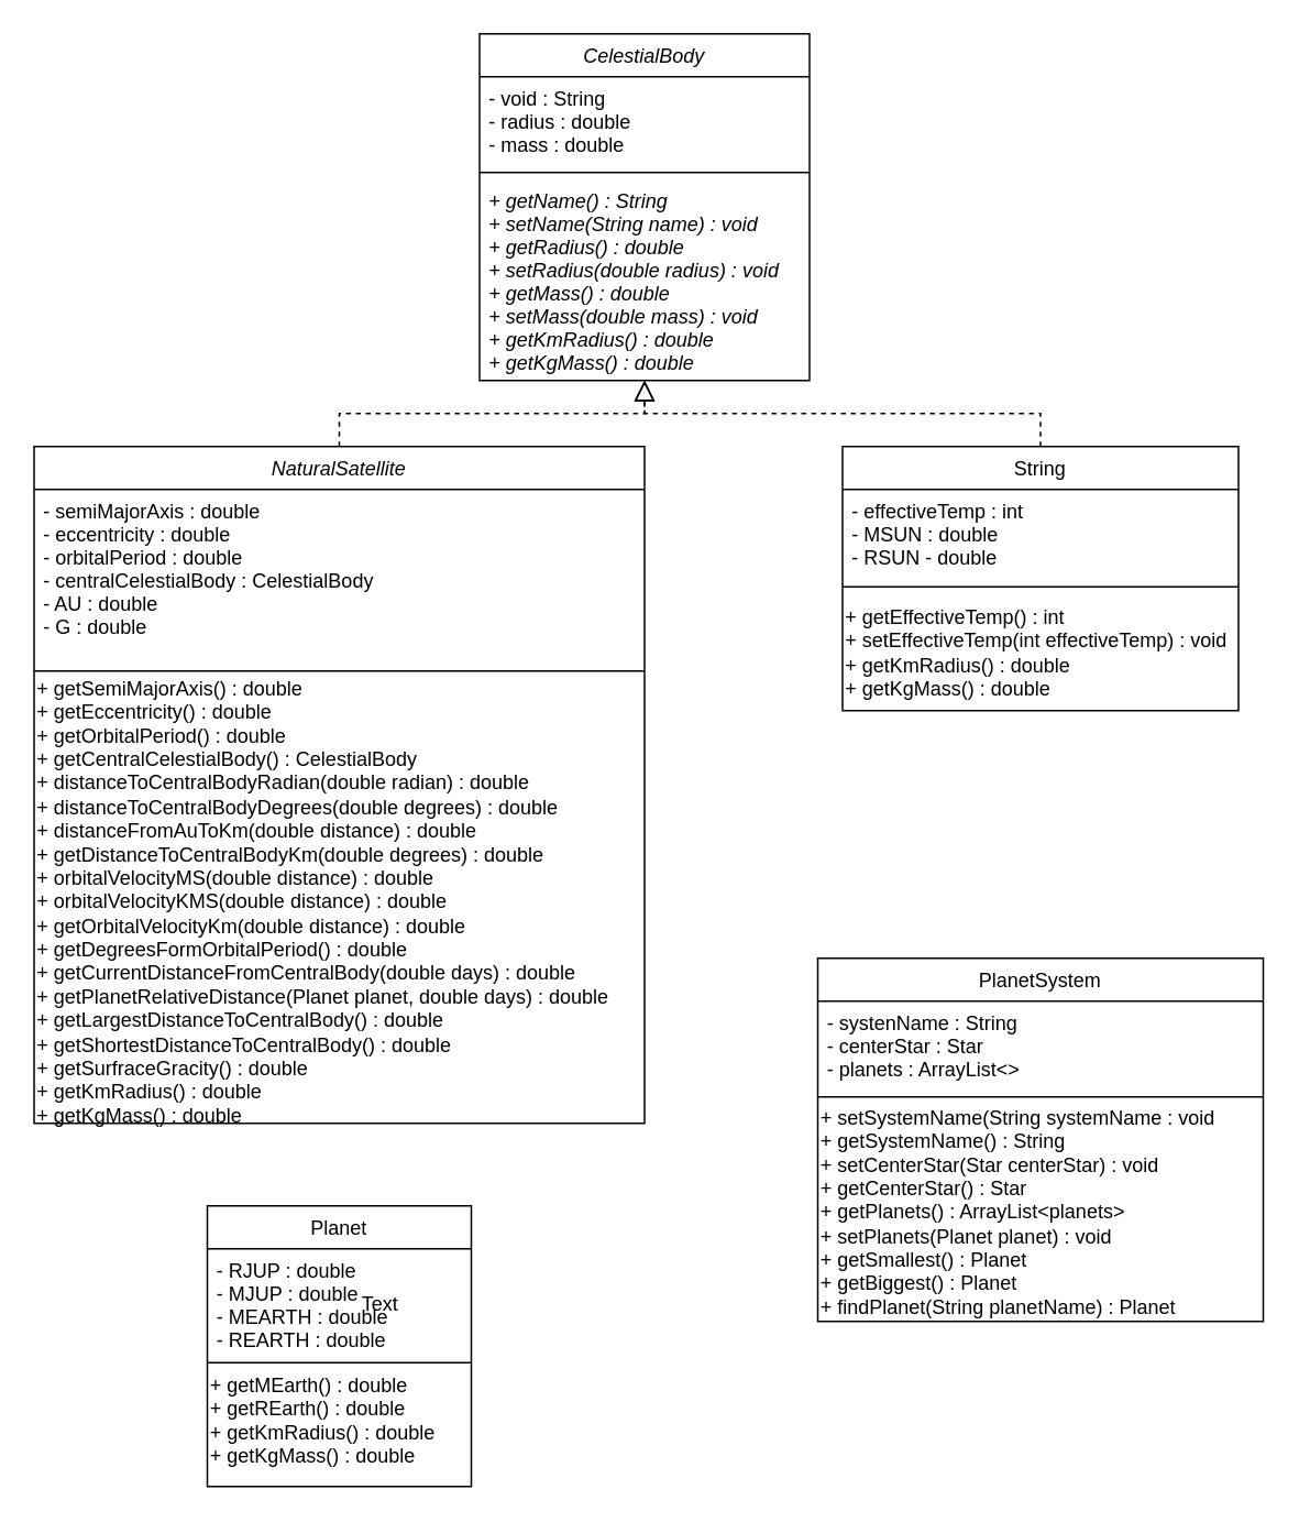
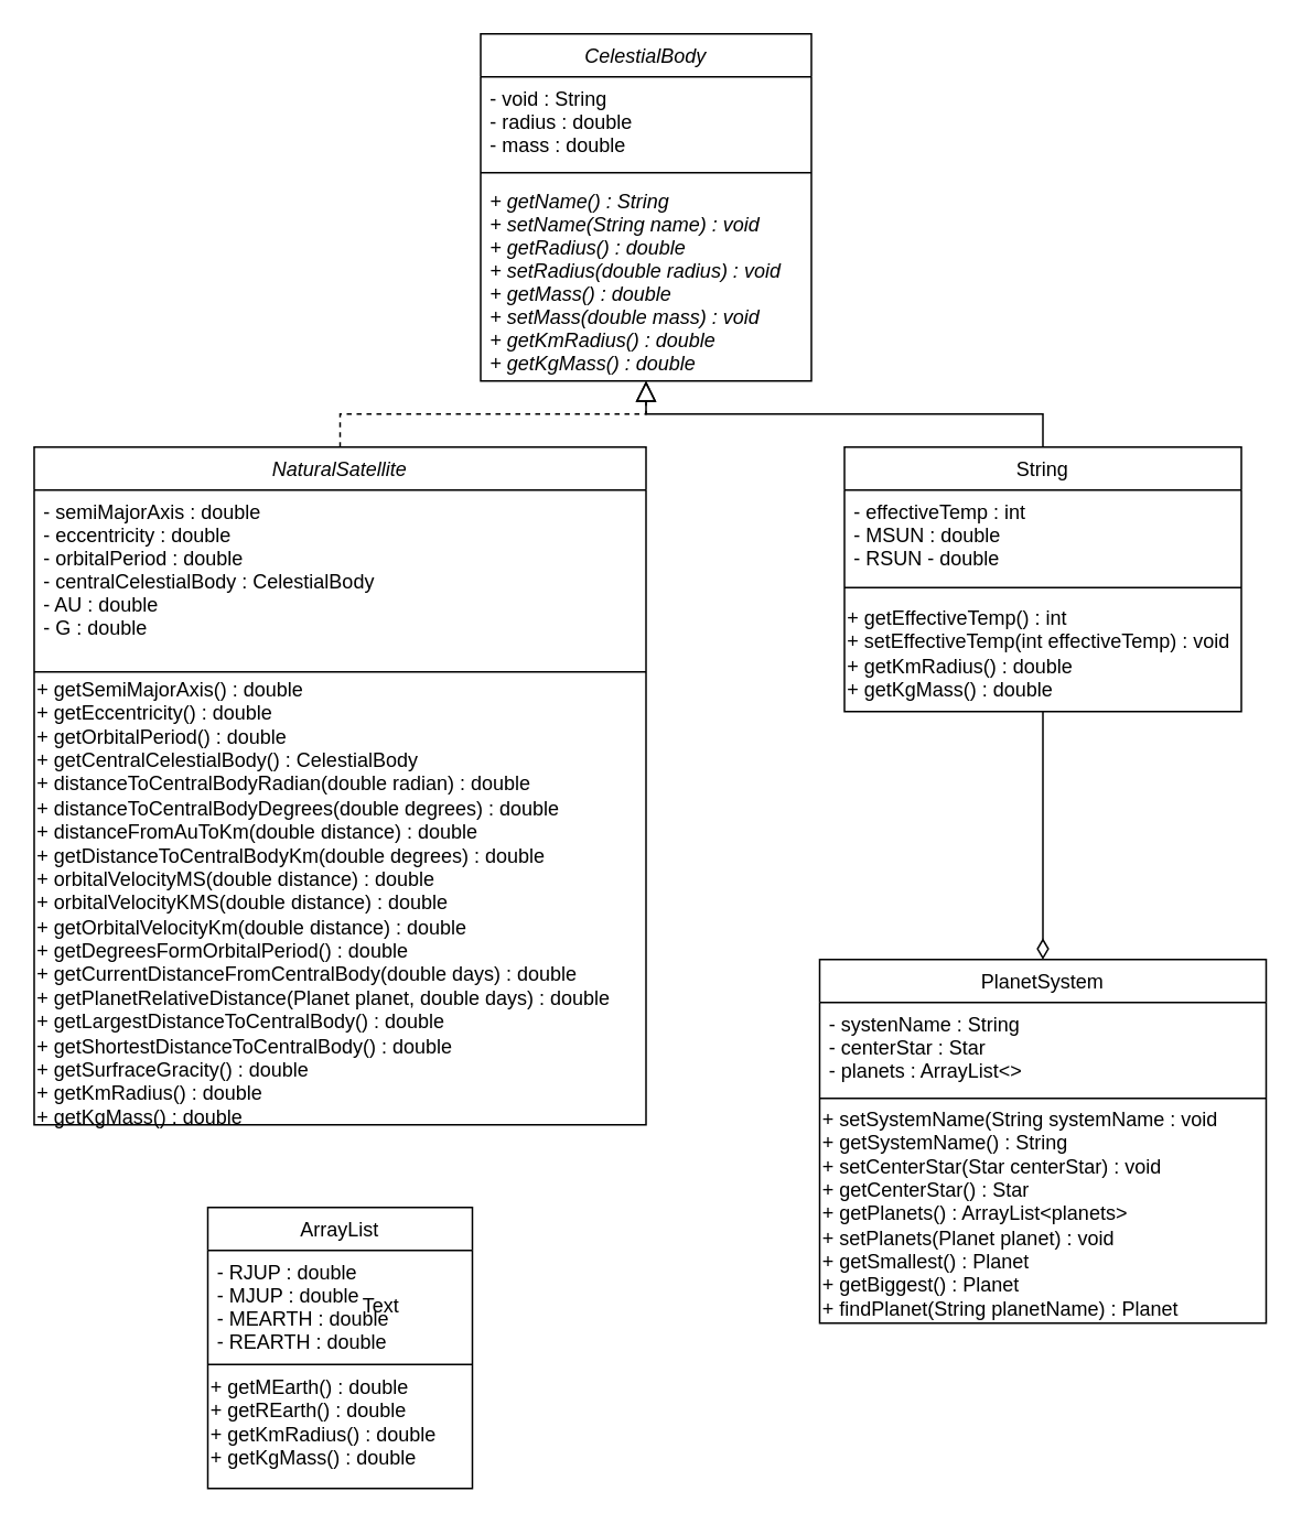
- <mxCell id="16" value="" style="endArrow=block;endSize=10;endFill=0;shadow=0;strokeWidth=1;rounded=0;edgeStyle=elbowEdgeStyle;elbow=vertical;dashed=1;" parent="1" source="12" target="2" edge="1"><mxGeometry width="160" relative="1" as="geometry"><mxPoint x="190" y="373" as="sourcePoint" /><mxPoint x="290" y="271" as="targetPoint" /></mxGeometry></mxCell>
+ <mxCell id="16" value="" style="endArrow=block;endSize=10;endFill=0;shadow=0;strokeWidth=1;rounded=0;edgeStyle=elbowEdgeStyle;elbow=vertical;" parent="1" source="12" target="2" edge="1"><mxGeometry width="160" relative="1" as="geometry"><mxPoint x="190" y="373" as="sourcePoint" /><mxPoint x="290" y="271" as="targetPoint" /></mxGeometry></mxCell>
+ <mxCell id="11" style="edgeStyle=orthogonalEdgeStyle;rounded=0;orthogonalLoop=1;jettySize=auto;html=1;endArrow=diamondThin;endFill=0;endSize=10;" parent="1" source="12" target="17" edge="1"><mxGeometry relative="1" as="geometry" /></mxCell>
- <mxCell id="21" value="Planet" style="swimlane;fontStyle=0;align=center;verticalAlign=top;childLayout=stackLayout;horizontal=1;startSize=26;horizontalStack=0;resizeParent=1;resizeLast=0;collapsible=1;marginBottom=0;rounded=0;shadow=0;strokeWidth=1;" parent="1" vertex="1"><mxGeometry x="125" y="730" width="160" height="170" as="geometry"><mxRectangle x="130" y="380" width="160" height="26" as="alternateBounds" /></mxGeometry></mxCell>
+ <mxCell id="21" value="ArrayList" style="swimlane;fontStyle=0;align=center;verticalAlign=top;childLayout=stackLayout;horizontal=1;startSize=26;horizontalStack=0;resizeParent=1;resizeLast=0;collapsible=1;marginBottom=0;rounded=0;shadow=0;strokeWidth=1;" parent="1" vertex="1"><mxGeometry x="125" y="730" width="160" height="170" as="geometry"><mxRectangle x="130" y="380" width="160" height="26" as="alternateBounds" /></mxGeometry></mxCell>
